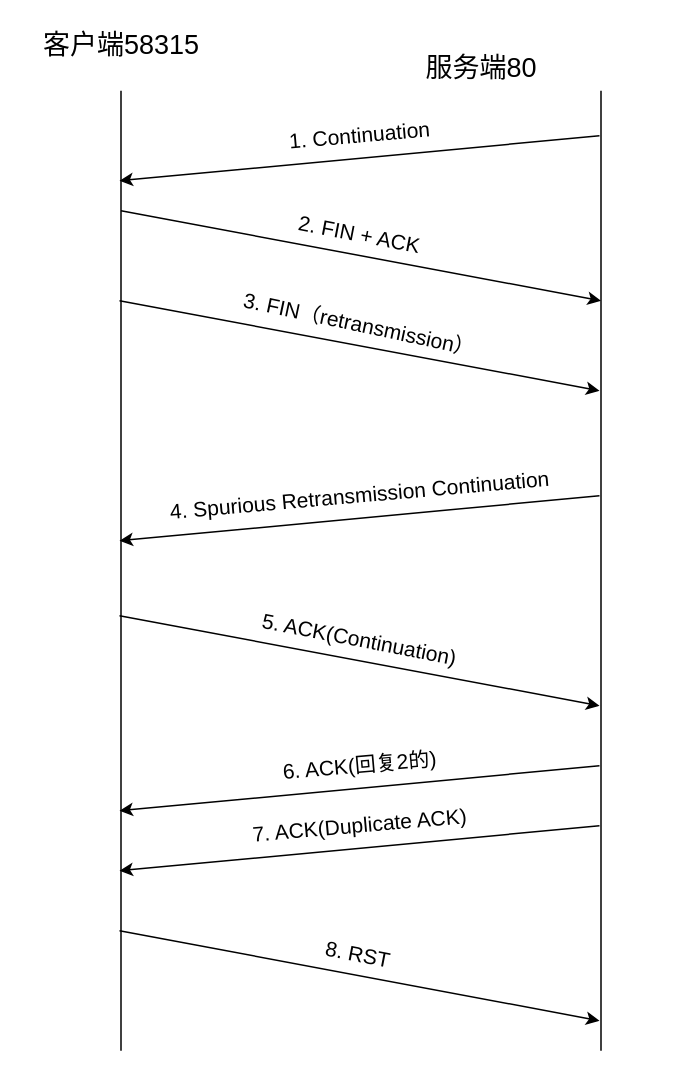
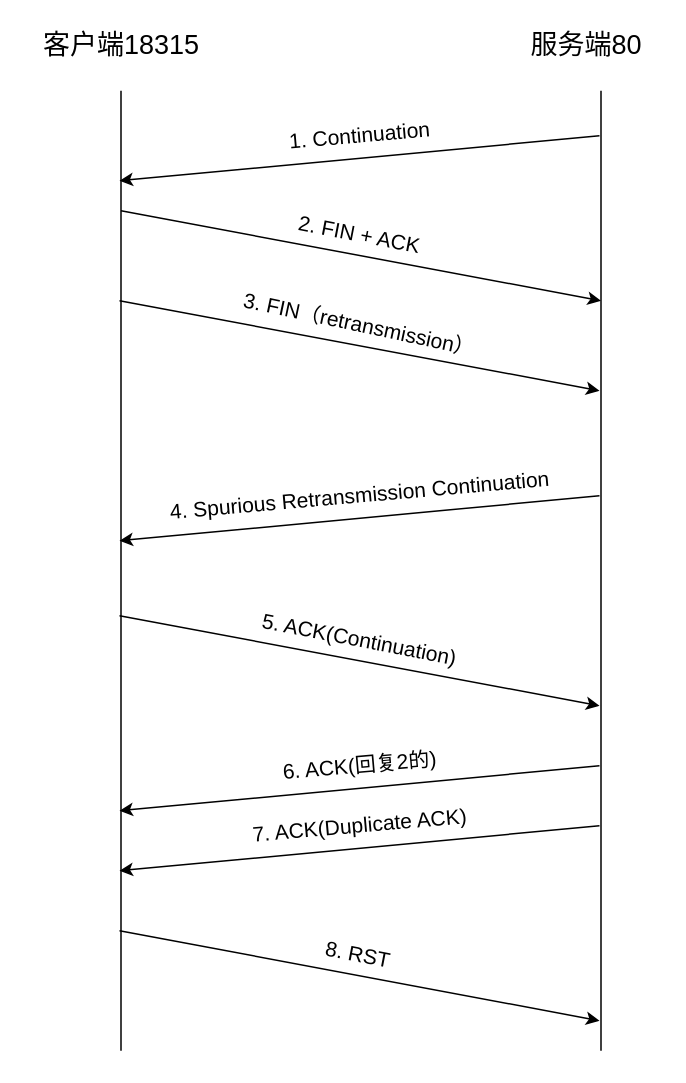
- <mxCell id="4" value="&lt;font style=&quot;font-size: 18px&quot;&gt;客户端58315&lt;/font&gt;" style="text;html=1;resizable=0;autosize=1;align=center;verticalAlign=middle;points=[];fillColor=none;strokeColor=none;rounded=0;" vertex="1" parent="1"><mxGeometry x="20" y="20" width="120" height="20" as="geometry" /></mxCell>
+ <mxCell id="4" value="&lt;font style=&quot;font-size: 18px&quot;&gt;客户端18315&lt;/font&gt;" style="text;html=1;resizable=0;autosize=1;align=center;verticalAlign=middle;points=[];fillColor=none;strokeColor=none;rounded=0;" vertex="1" parent="1"><mxGeometry x="20" y="20" width="120" height="20" as="geometry" /></mxCell>
- <mxCell id="5" value="&lt;font style=&quot;font-size: 18px&quot;&gt;服务端80&lt;/font&gt;" style="text;html=1;resizable=0;autosize=1;align=center;verticalAlign=middle;points=[];fillColor=none;strokeColor=none;rounded=0;" vertex="1" parent="1"><mxGeometry x="275" y="35" width="90" height="20" as="geometry" /></mxCell>
+ <mxCell id="5" value="&lt;font style=&quot;font-size: 18px&quot;&gt;服务端80&lt;/font&gt;" style="text;html=1;resizable=0;autosize=1;align=center;verticalAlign=middle;points=[];fillColor=none;strokeColor=none;rounded=0;" vertex="1" parent="1"><mxGeometry x="345" y="20" width="90" height="20" as="geometry" /></mxCell>
